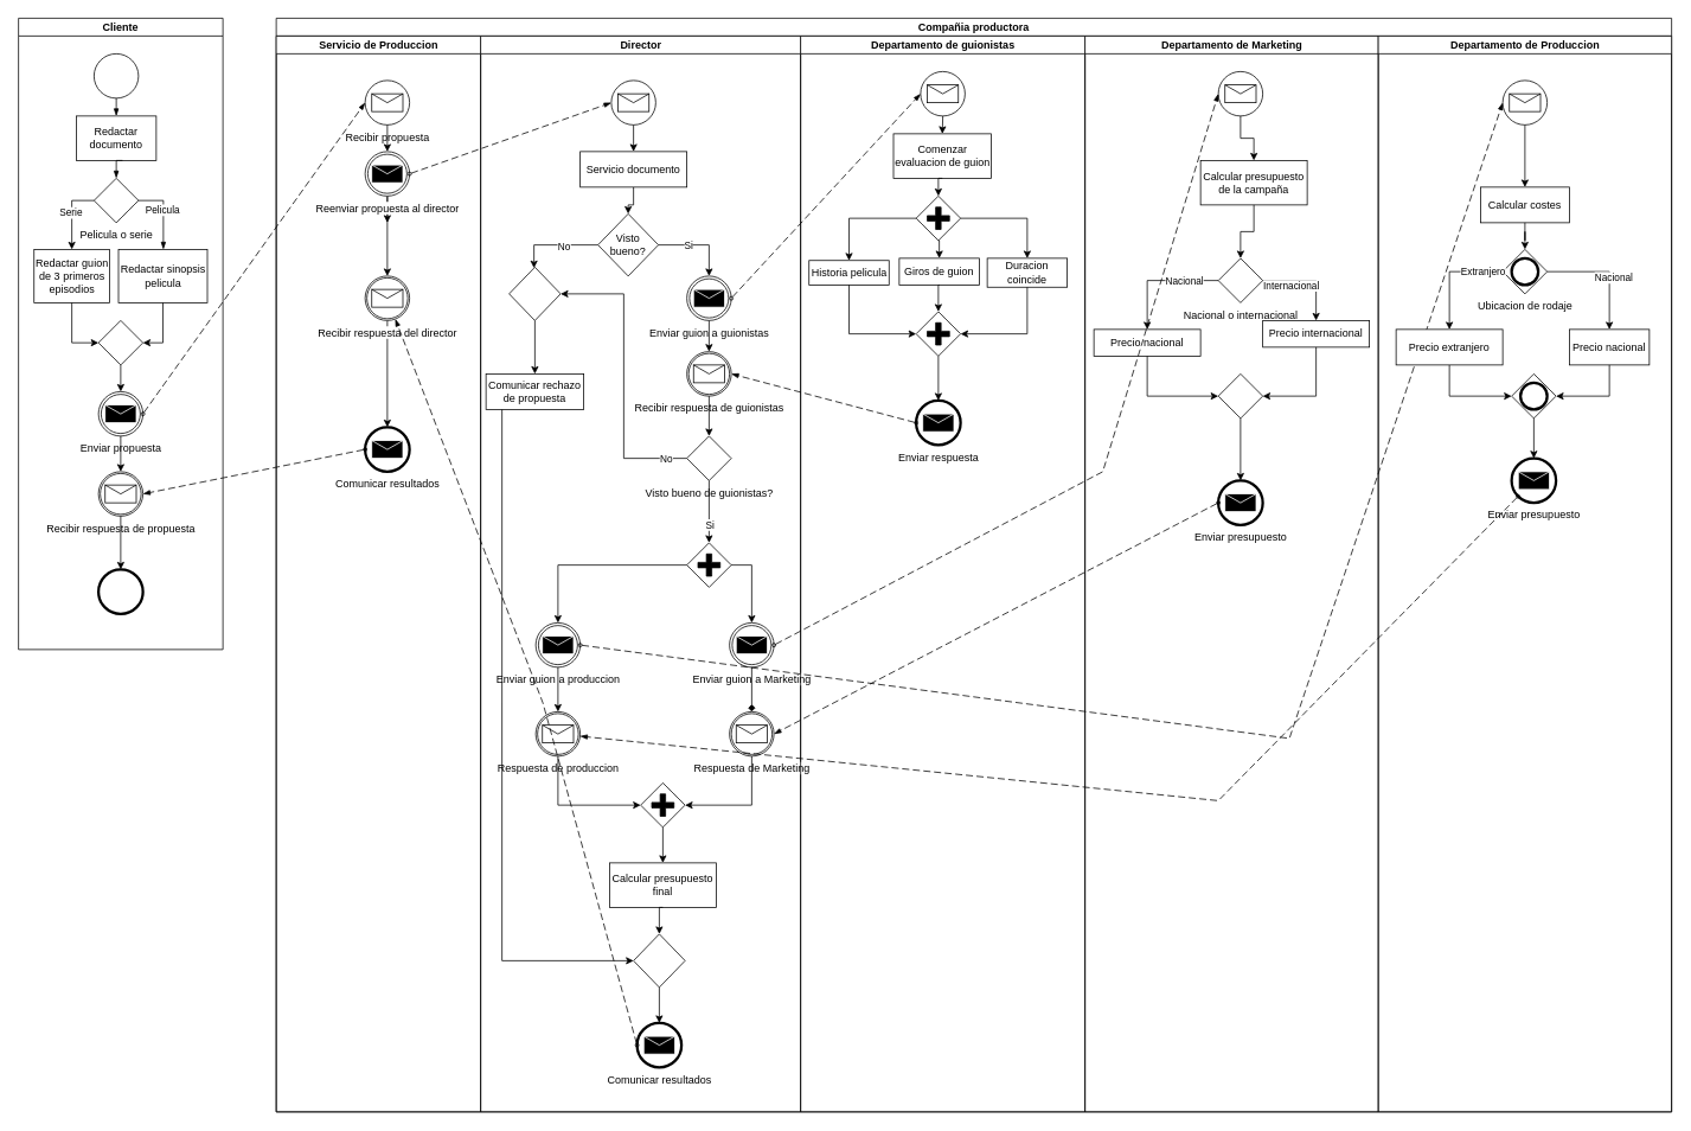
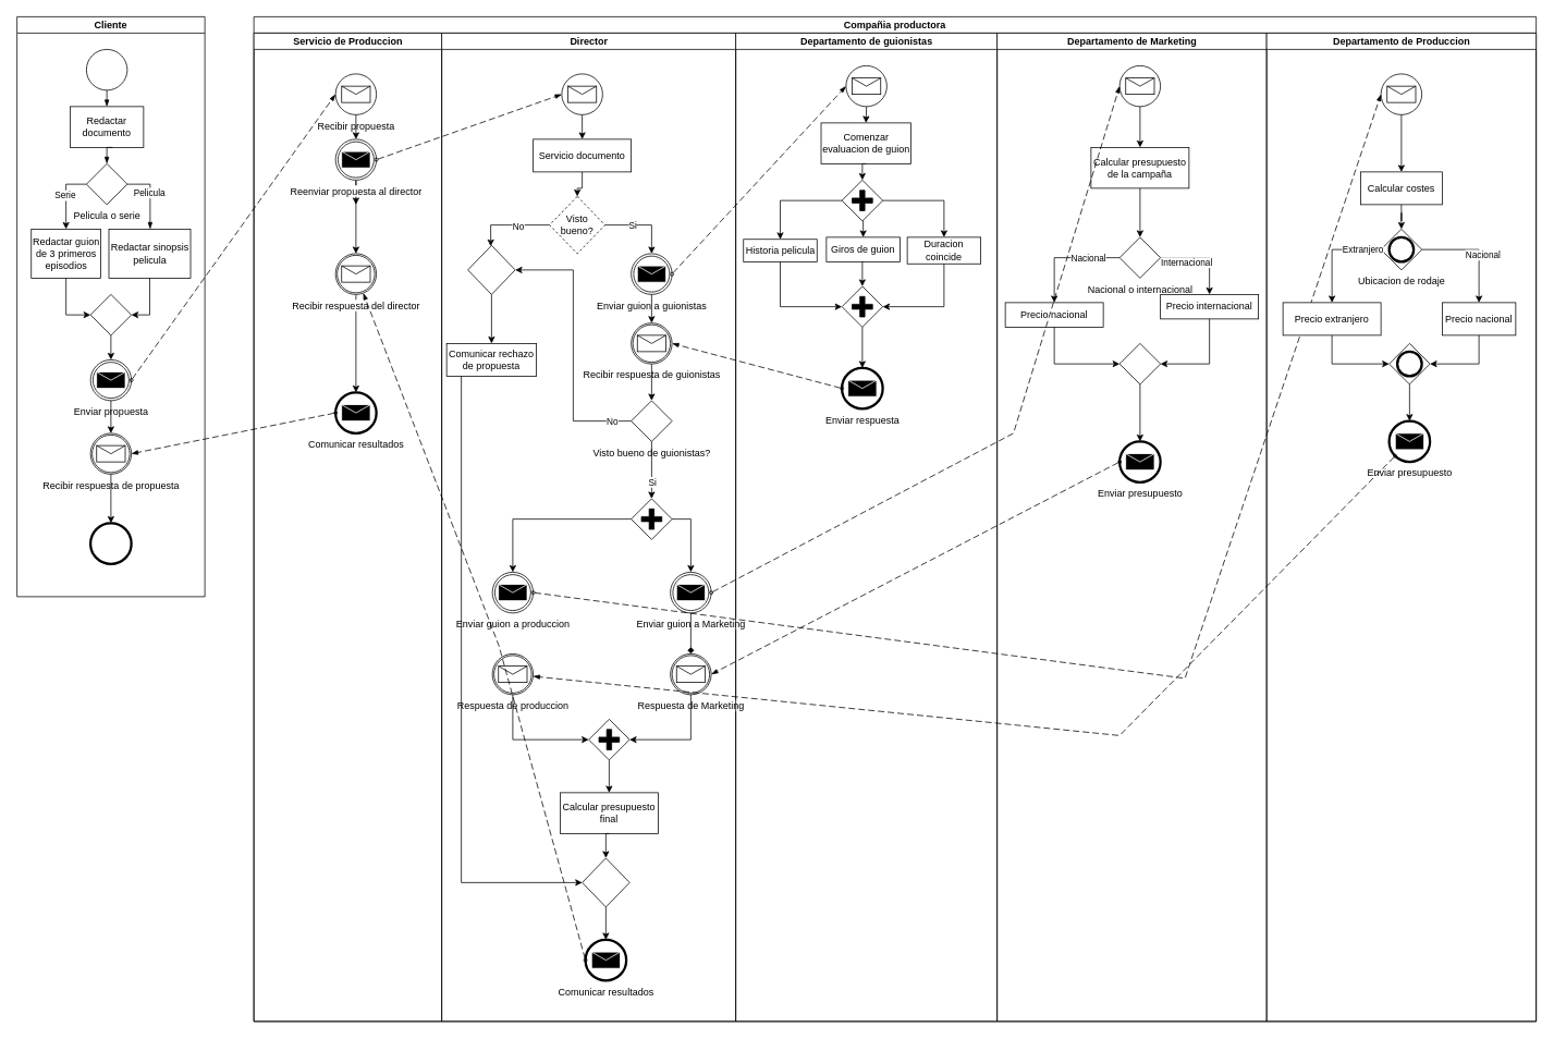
- <mxCell id="73" value="Calcular presupuesto de la campaña" style="points=[[0.25,0,0],[0.5,0,0],[0.75,0,0],[1,0.25,0],[1,0.5,0],[1,0.75,0],[0.75,1,0],[0.5,1,0],[0.25,1,0],[0,0.75,0],[0,0.5,0],[0,0.25,0]];shape=mxgraph.bpmn.task2;whiteSpace=wrap;rectStyle=rounded;size=10;html=1;container=1;expand=0;collapsible=0;taskMarker=abstract;" parent="71" vertex="1"><mxGeometry x="130" y="140" width="120" height="50" as="geometry" /></mxCell>
+ <mxCell id="73" value="Calcular presupuesto de la campaña" style="points=[[0.25,0,0],[0.5,0,0],[0.75,0,0],[1,0.25,0],[1,0.5,0],[1,0.75,0],[0.75,1,0],[0.5,1,0],[0.25,1,0],[0,0.75,0],[0,0.5,0],[0,0.25,0]];shape=mxgraph.bpmn.task2;whiteSpace=wrap;rectStyle=rounded;size=10;html=1;container=1;expand=0;collapsible=0;taskMarker=abstract;" parent="71" vertex="1"><mxGeometry x="115" y="140" width="120" height="50" as="geometry" /></mxCell>
- <mxCell id="19" value="Visto bueno?" style="rhombus;whiteSpace=wrap;html=1;" parent="12" vertex="1"><mxGeometry x="132" y="200" width="68" height="70" as="geometry" /></mxCell>
+ <mxCell id="19" value="Visto bueno?" style="rhombus;whiteSpace=wrap;html=1;dashed=1;" parent="12" vertex="1"><mxGeometry x="132" y="200" width="68" height="70" as="geometry" /></mxCell>
- <mxCell id="41" style="edgeStyle=orthogonalEdgeStyle;rounded=0;orthogonalLoop=1;jettySize=auto;html=1;exitX=0.5;exitY=1;exitDx=0;exitDy=0;exitPerimeter=0;entryX=0.5;entryY=0;entryDx=0;entryDy=0;entryPerimeter=0;" parent="12" source="35" target="36" edge="1"><mxGeometry relative="1" as="geometry" /></mxCell>
